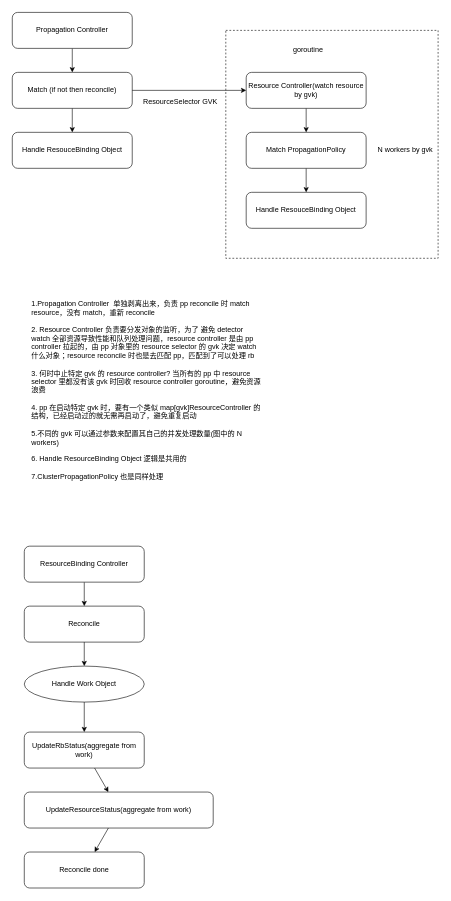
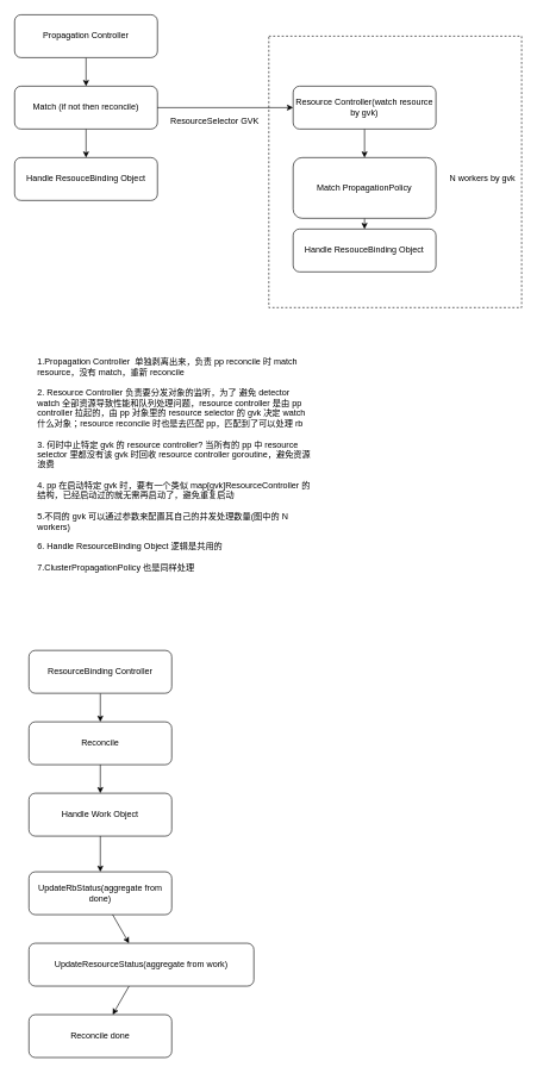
- <mxCell id="27" value="goroutine" style="text;html=1;align=center;verticalAlign=middle;resizable=0;points=[];autosize=1;strokeColor=none;fillColor=none;" parent="1" vertex="1"><mxGeometry x="478" y="73" width="70" height="20" as="geometry" /></mxCell>
- <mxCell id="11" value="Match PropagationPolicy" style="rounded=1;whiteSpace=wrap;html=1;" parent="1" vertex="1"><mxGeometry x="410" y="220" width="200" height="60" as="geometry" /></mxCell>
+ <mxCell id="11" value="Match PropagationPolicy" style="rounded=1;whiteSpace=wrap;html=1;" parent="1" vertex="1"><mxGeometry x="410" y="220" width="200" height="85" as="geometry" /></mxCell>
- <mxCell id="18" value="Handle Work Object" style="ellipse;whiteSpace=wrap;html=1;" parent="1" vertex="1"><mxGeometry x="40" y="1110" width="200" height="60" as="geometry" /></mxCell>
+ <mxCell id="18" value="Handle Work Object" style="rounded=1;whiteSpace=wrap;html=1;" parent="1" vertex="1"><mxGeometry x="40" y="1110" width="200" height="60" as="geometry" /></mxCell>
- <mxCell id="20" value="UpdateRbStatus(aggregate from work)" style="rounded=1;whiteSpace=wrap;html=1;" parent="1" vertex="1"><mxGeometry x="40" y="1220" width="200" height="60" as="geometry" /></mxCell>
+ <mxCell id="20" value="UpdateRbStatus(aggregate from done)" style="rounded=1;whiteSpace=wrap;html=1;" parent="1" vertex="1"><mxGeometry x="40" y="1220" width="200" height="60" as="geometry" /></mxCell>
